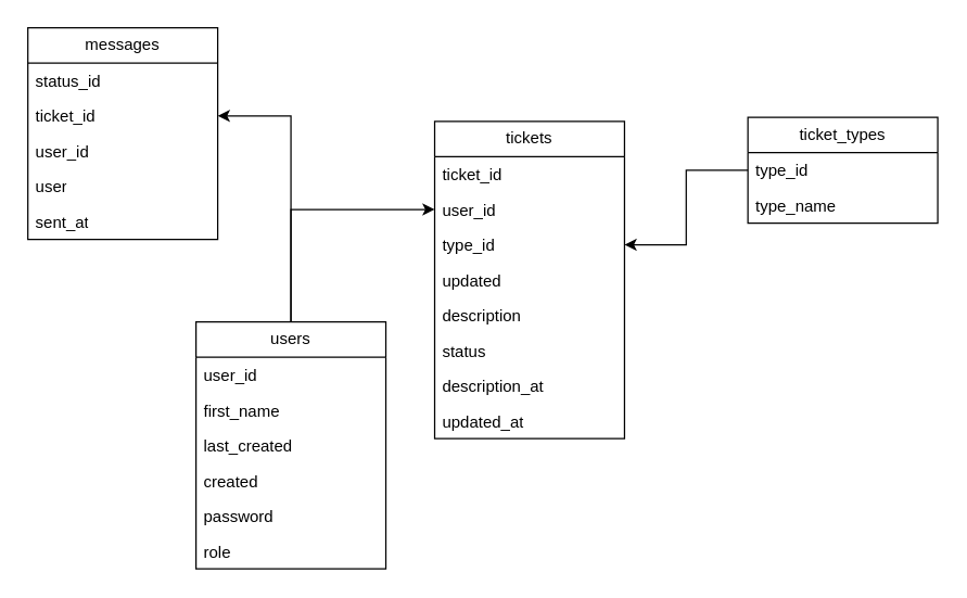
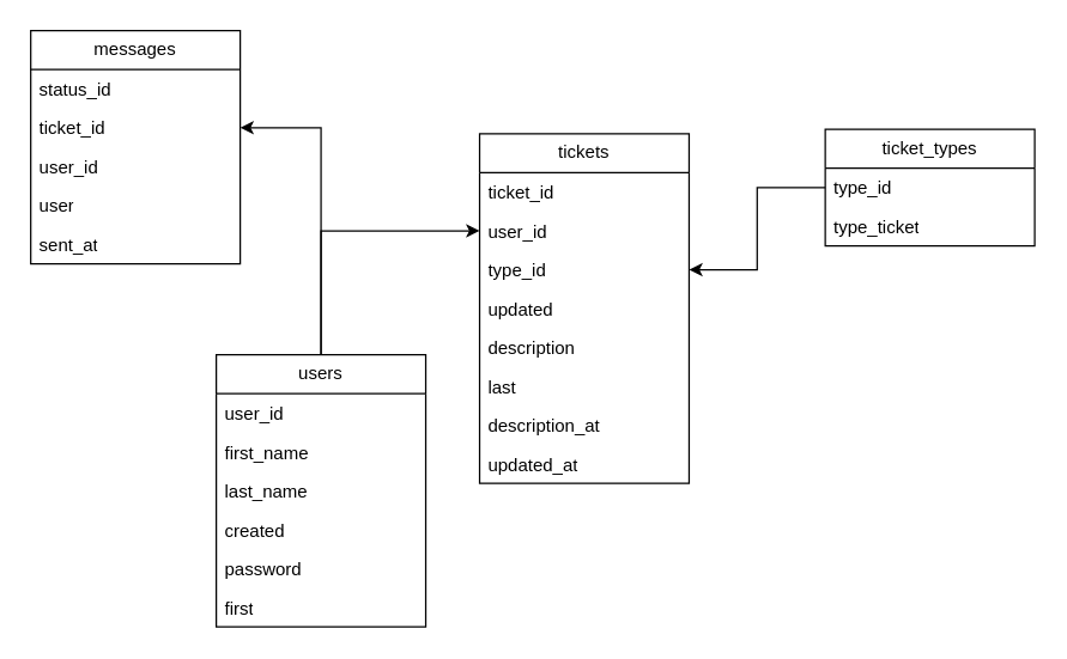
- <mxCell id="10" value="type_name" style="text;strokeColor=none;fillColor=none;align=left;verticalAlign=top;spacingLeft=4;spacingRight=4;overflow=hidden;rotatable=0;points=[[0,0.5],[1,0.5]];portConstraint=eastwest;whiteSpace=wrap;html=1;" vertex="1" parent="8"><mxGeometry y="52" width="140" height="26" as="geometry" /></mxCell>
+ <mxCell id="10" value="type_ticket" style="text;strokeColor=none;fillColor=none;align=left;verticalAlign=top;spacingLeft=4;spacingRight=4;overflow=hidden;rotatable=0;points=[[0,0.5],[1,0.5]];portConstraint=eastwest;whiteSpace=wrap;html=1;" vertex="1" parent="8"><mxGeometry y="52" width="140" height="26" as="geometry" /></mxCell>
- <mxCell id="17" value="status" style="text;strokeColor=none;fillColor=none;align=left;verticalAlign=top;spacingLeft=4;spacingRight=4;overflow=hidden;rotatable=0;points=[[0,0.5],[1,0.5]];portConstraint=eastwest;whiteSpace=wrap;html=1;" vertex="1" parent="11"><mxGeometry y="156" width="140" height="26" as="geometry" /></mxCell>
+ <mxCell id="17" value="last" style="text;strokeColor=none;fillColor=none;align=left;verticalAlign=top;spacingLeft=4;spacingRight=4;overflow=hidden;rotatable=0;points=[[0,0.5],[1,0.5]];portConstraint=eastwest;whiteSpace=wrap;html=1;" vertex="1" parent="11"><mxGeometry y="156" width="140" height="26" as="geometry" /></mxCell>
- <mxCell id="25" value="last_created" style="text;strokeColor=none;fillColor=none;align=left;verticalAlign=top;spacingLeft=4;spacingRight=4;overflow=hidden;rotatable=0;points=[[0,0.5],[1,0.5]];portConstraint=eastwest;whiteSpace=wrap;html=1;" vertex="1" parent="22"><mxGeometry y="78" width="140" height="26" as="geometry" /></mxCell>
+ <mxCell id="25" value="last_name" style="text;strokeColor=none;fillColor=none;align=left;verticalAlign=top;spacingLeft=4;spacingRight=4;overflow=hidden;rotatable=0;points=[[0,0.5],[1,0.5]];portConstraint=eastwest;whiteSpace=wrap;html=1;" vertex="1" parent="22"><mxGeometry y="78" width="140" height="26" as="geometry" /></mxCell>
- <mxCell id="28" value="role" style="text;strokeColor=none;fillColor=none;align=left;verticalAlign=top;spacingLeft=4;spacingRight=4;overflow=hidden;rotatable=0;points=[[0,0.5],[1,0.5]];portConstraint=eastwest;whiteSpace=wrap;html=1;" vertex="1" parent="22"><mxGeometry y="156" width="140" height="26" as="geometry" /></mxCell>
+ <mxCell id="28" value="first" style="text;strokeColor=none;fillColor=none;align=left;verticalAlign=top;spacingLeft=4;spacingRight=4;overflow=hidden;rotatable=0;points=[[0,0.5],[1,0.5]];portConstraint=eastwest;whiteSpace=wrap;html=1;" vertex="1" parent="22"><mxGeometry y="156" width="140" height="26" as="geometry" /></mxCell>
